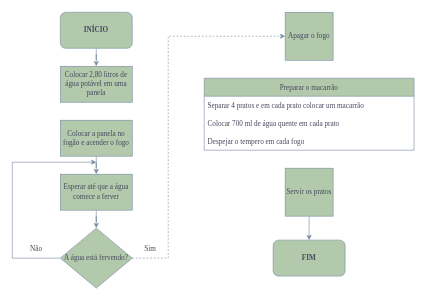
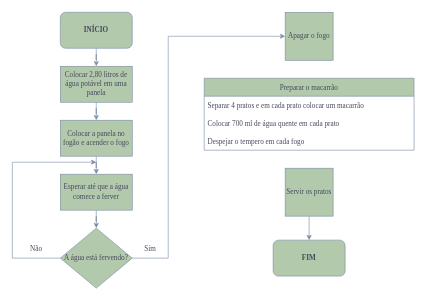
- <mxCell id="21" value="" style="endArrow=classic;html=1;rounded=0;strokeColor=#788AA3;fontFamily=Verdana;fontColor=#46495D;fillColor=#B2C9AB;exitX=1;exitY=0.5;exitDx=0;exitDy=0;entryX=0;entryY=0.5;entryDx=0;entryDy=0;dashed=1;" edge="1" parent="1" source="9" target="14"><mxGeometry width="50" height="50" relative="1" as="geometry"><mxPoint x="280" y="490" as="sourcePoint" /><mxPoint x="470" y="60" as="targetPoint" /><Array as="points"><mxPoint x="280" y="430" /><mxPoint x="280" y="60" /></Array></mxGeometry></mxCell>
+ <mxCell id="21" value="" style="endArrow=classic;html=1;rounded=0;strokeColor=#788AA3;fontFamily=Verdana;fontColor=#46495D;fillColor=#B2C9AB;exitX=1;exitY=0.5;exitDx=0;exitDy=0;entryX=0;entryY=0.5;entryDx=0;entryDy=0;" edge="1" parent="1" source="9" target="14"><mxGeometry width="50" height="50" relative="1" as="geometry"><mxPoint x="280" y="490" as="sourcePoint" /><mxPoint x="470" y="60" as="targetPoint" /><Array as="points"><mxPoint x="280" y="430" /><mxPoint x="280" y="60" /></Array></mxGeometry></mxCell>
+ <mxCell id="5" value="" style="edgeStyle=orthogonalEdgeStyle;rounded=0;orthogonalLoop=1;jettySize=auto;html=1;strokeColor=#788AA3;fontFamily=Verdana;fontColor=#46495D;fillColor=#B2C9AB;" edge="1" parent="1" source="6" target="8"><mxGeometry relative="1" as="geometry" /></mxCell>
